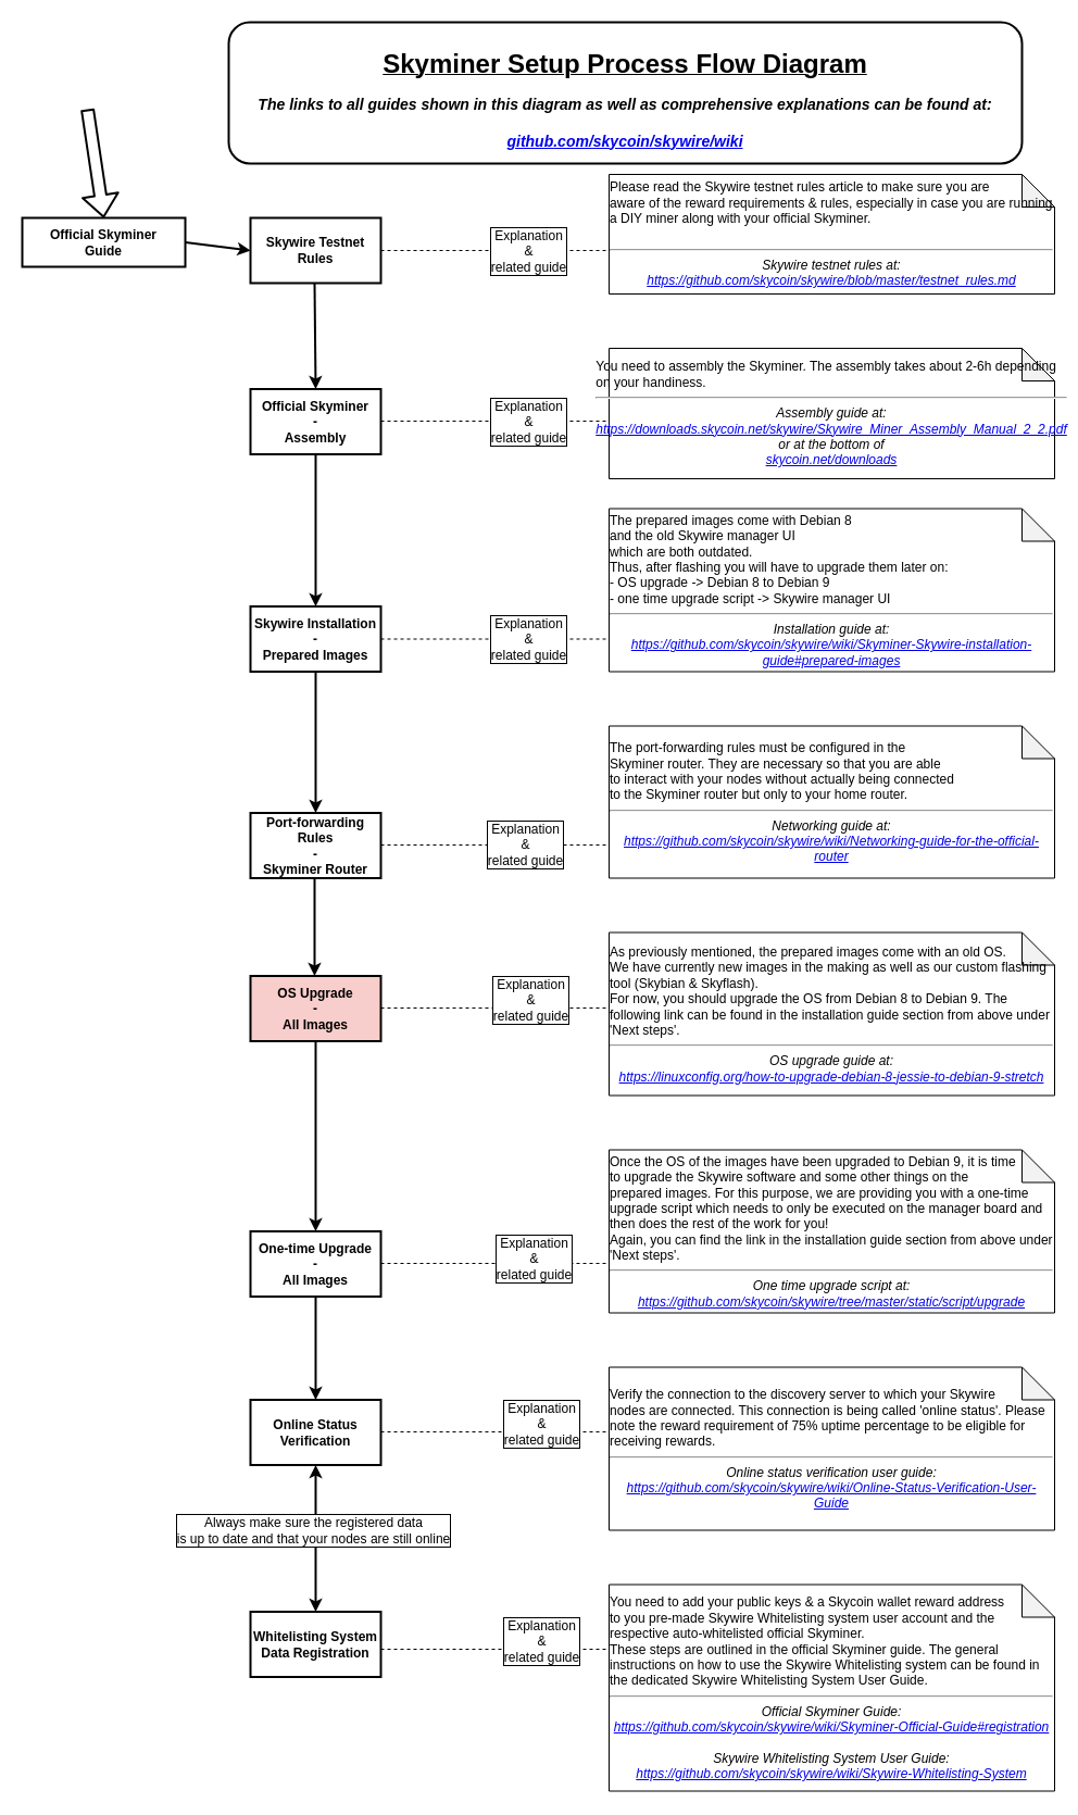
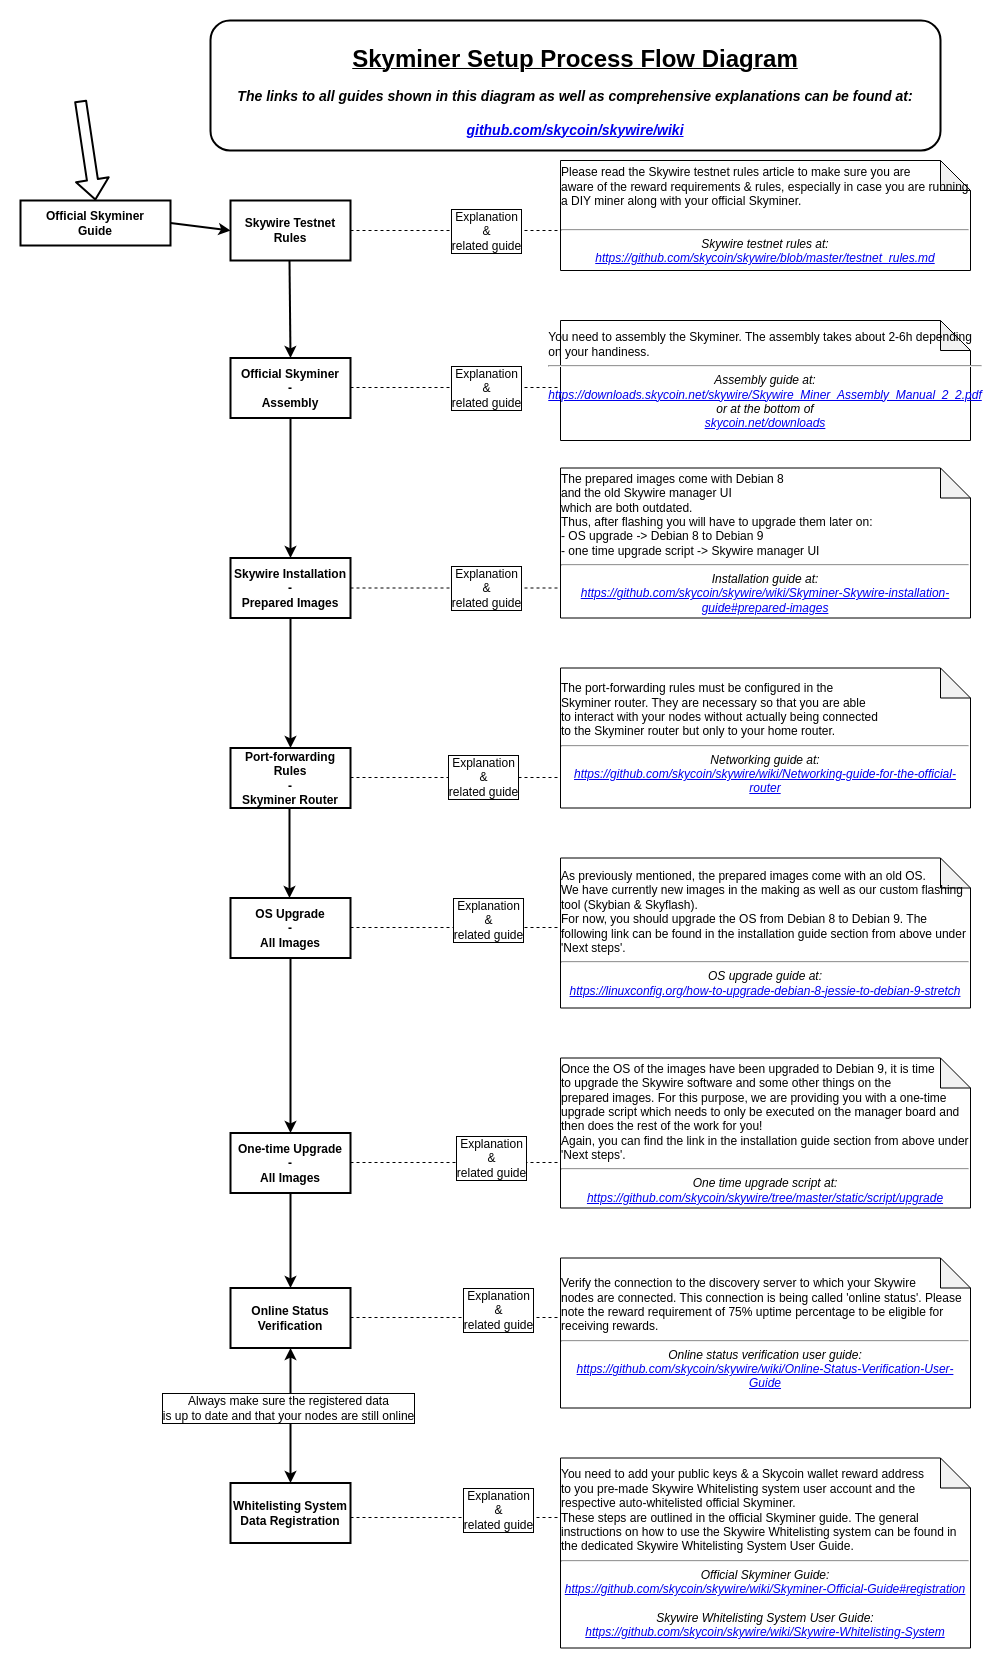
- <mxCell id="4" value="&lt;div&gt;OS Upgrade&lt;/div&gt;&lt;div&gt;- &lt;br&gt;&lt;/div&gt;&lt;div&gt;All Images&lt;br&gt;&lt;/div&gt;" style="rounded=0;whiteSpace=wrap;html=1;strokeWidth=2;fontStyle=1;fillColor=#f8cecc;" vertex="1" parent="1"><mxGeometry x="230" y="897.5" width="120" height="60" as="geometry" /></mxCell>
+ <mxCell id="4" value="&lt;div&gt;OS Upgrade&lt;/div&gt;&lt;div&gt;- &lt;br&gt;&lt;/div&gt;&lt;div&gt;All Images&lt;br&gt;&lt;/div&gt;" style="rounded=0;whiteSpace=wrap;html=1;strokeWidth=2;fontStyle=1" vertex="1" parent="1"><mxGeometry x="230" y="897.5" width="120" height="60" as="geometry" /></mxCell>
